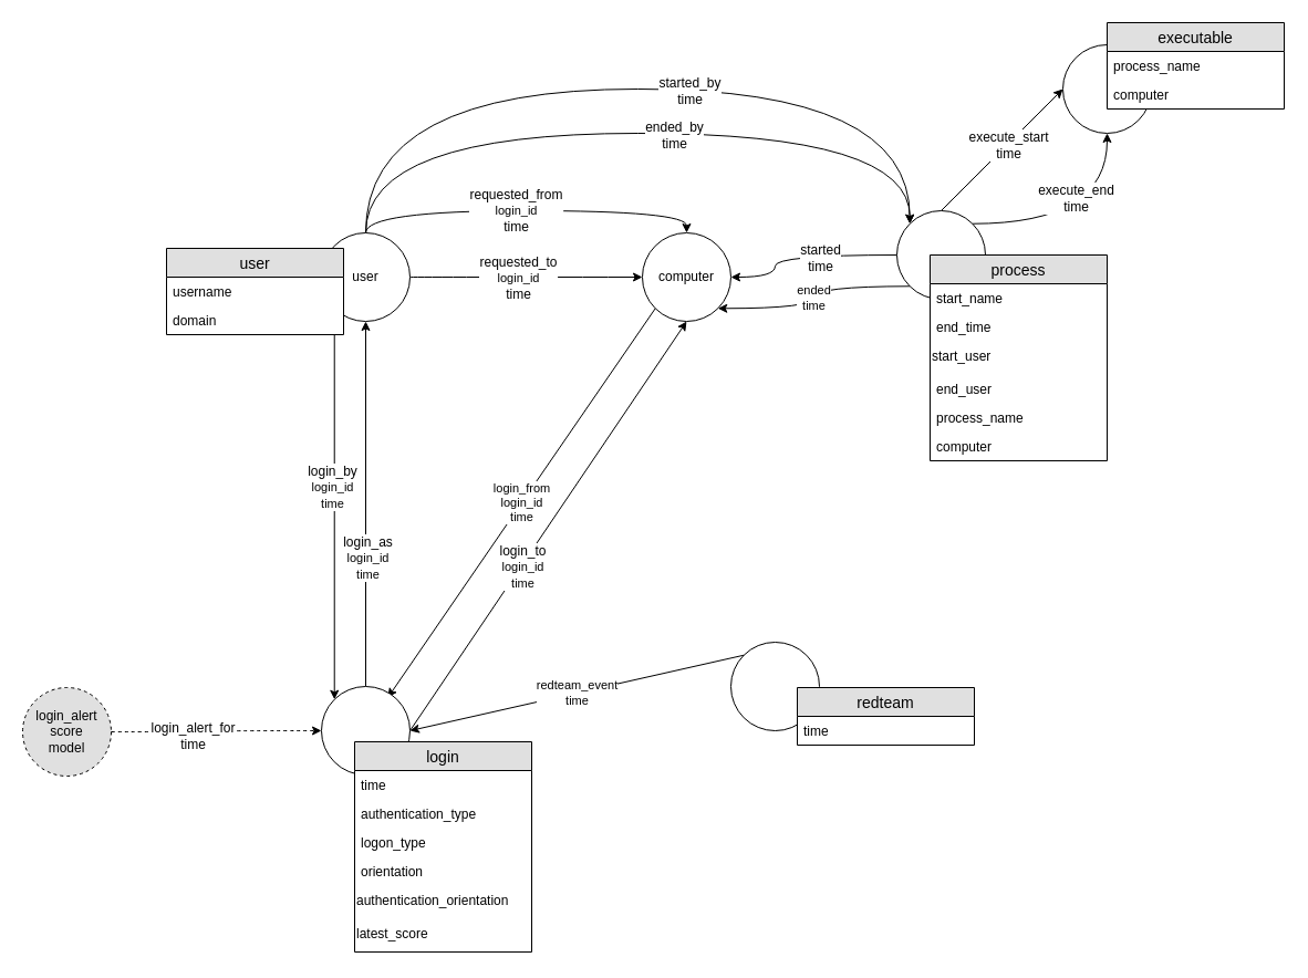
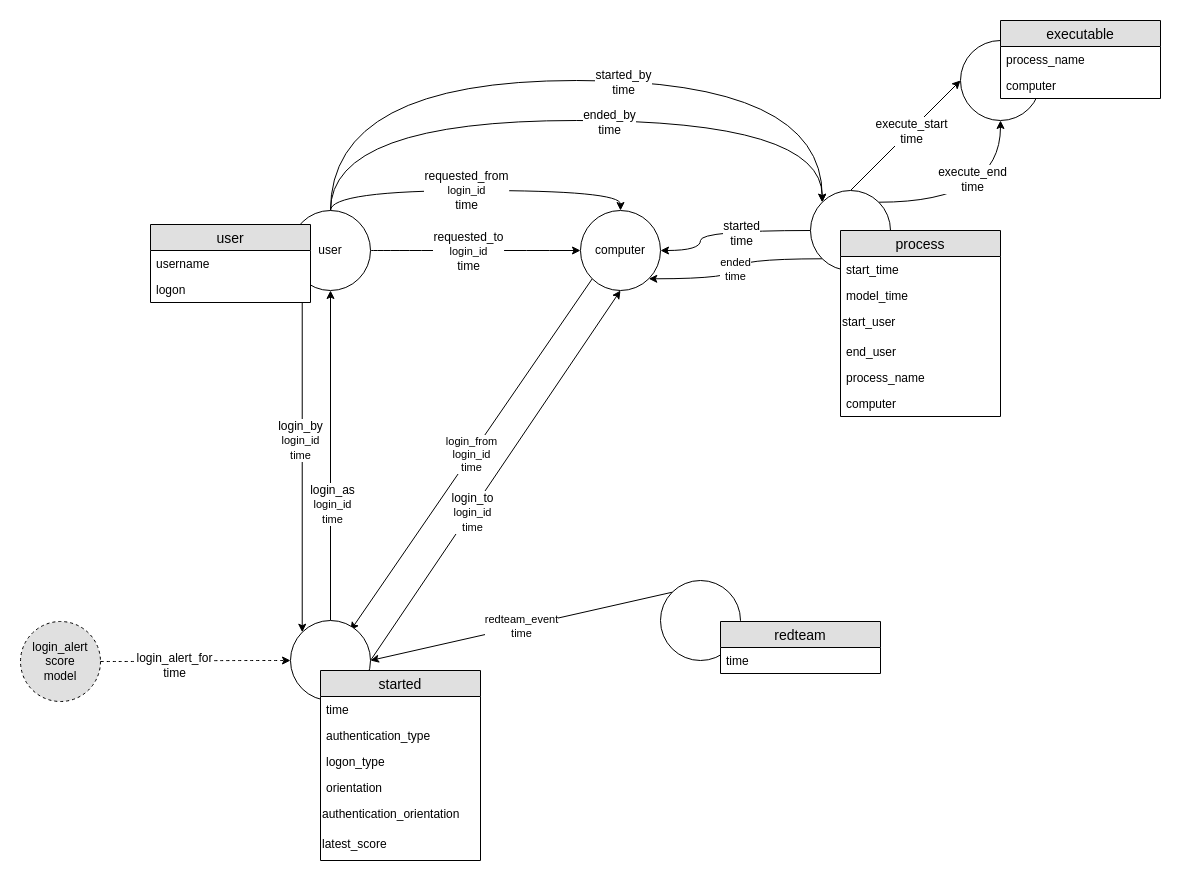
- <mxCell id="45" value="start_name" style="text;strokeColor=none;fillColor=none;spacingLeft=4;spacingRight=4;overflow=hidden;rotatable=0;points=[[0,0.5],[1,0.5]];portConstraint=eastwest;fontSize=12;" vertex="1" parent="44"><mxGeometry y="26" width="160" height="26" as="geometry" /></mxCell>
+ <mxCell id="45" value="start_time" style="text;strokeColor=none;fillColor=none;spacingLeft=4;spacingRight=4;overflow=hidden;rotatable=0;points=[[0,0.5],[1,0.5]];portConstraint=eastwest;fontSize=12;" vertex="1" parent="44"><mxGeometry y="26" width="160" height="26" as="geometry" /></mxCell>
- <mxCell id="35" value="domain" style="text;strokeColor=none;fillColor=none;spacingLeft=4;spacingRight=4;overflow=hidden;rotatable=0;points=[[0,0.5],[1,0.5]];portConstraint=eastwest;fontSize=12;" vertex="1" parent="33"><mxGeometry y="52" width="160" height="26" as="geometry" /></mxCell>
+ <mxCell id="35" value="logon" style="text;strokeColor=none;fillColor=none;spacingLeft=4;spacingRight=4;overflow=hidden;rotatable=0;points=[[0,0.5],[1,0.5]];portConstraint=eastwest;fontSize=12;" vertex="1" parent="33"><mxGeometry y="52" width="160" height="26" as="geometry" /></mxCell>
- <mxCell id="46" value="end_time" style="text;strokeColor=none;fillColor=none;spacingLeft=4;spacingRight=4;overflow=hidden;rotatable=0;points=[[0,0.5],[1,0.5]];portConstraint=eastwest;fontSize=12;" vertex="1" parent="44"><mxGeometry y="52" width="160" height="26" as="geometry" /></mxCell>
+ <mxCell id="46" value="model_time" style="text;strokeColor=none;fillColor=none;spacingLeft=4;spacingRight=4;overflow=hidden;rotatable=0;points=[[0,0.5],[1,0.5]];portConstraint=eastwest;fontSize=12;" vertex="1" parent="44"><mxGeometry y="52" width="160" height="26" as="geometry" /></mxCell>
- <mxCell id="21" value="login" style="swimlane;fontStyle=0;childLayout=stackLayout;horizontal=1;startSize=26;fillColor=#e0e0e0;horizontalStack=0;resizeParent=1;resizeParentMax=0;resizeLast=0;collapsible=1;marginBottom=0;swimlaneFillColor=#ffffff;align=center;fontSize=14;" parent="19" vertex="1"><mxGeometry x="30" y="50" width="160" height="190" as="geometry" /></mxCell>
+ <mxCell id="21" value="started" style="swimlane;fontStyle=0;childLayout=stackLayout;horizontal=1;startSize=26;fillColor=#e0e0e0;horizontalStack=0;resizeParent=1;resizeParentMax=0;resizeLast=0;collapsible=1;marginBottom=0;swimlaneFillColor=#ffffff;align=center;fontSize=14;" parent="19" vertex="1"><mxGeometry x="30" y="50" width="160" height="190" as="geometry" /></mxCell>
